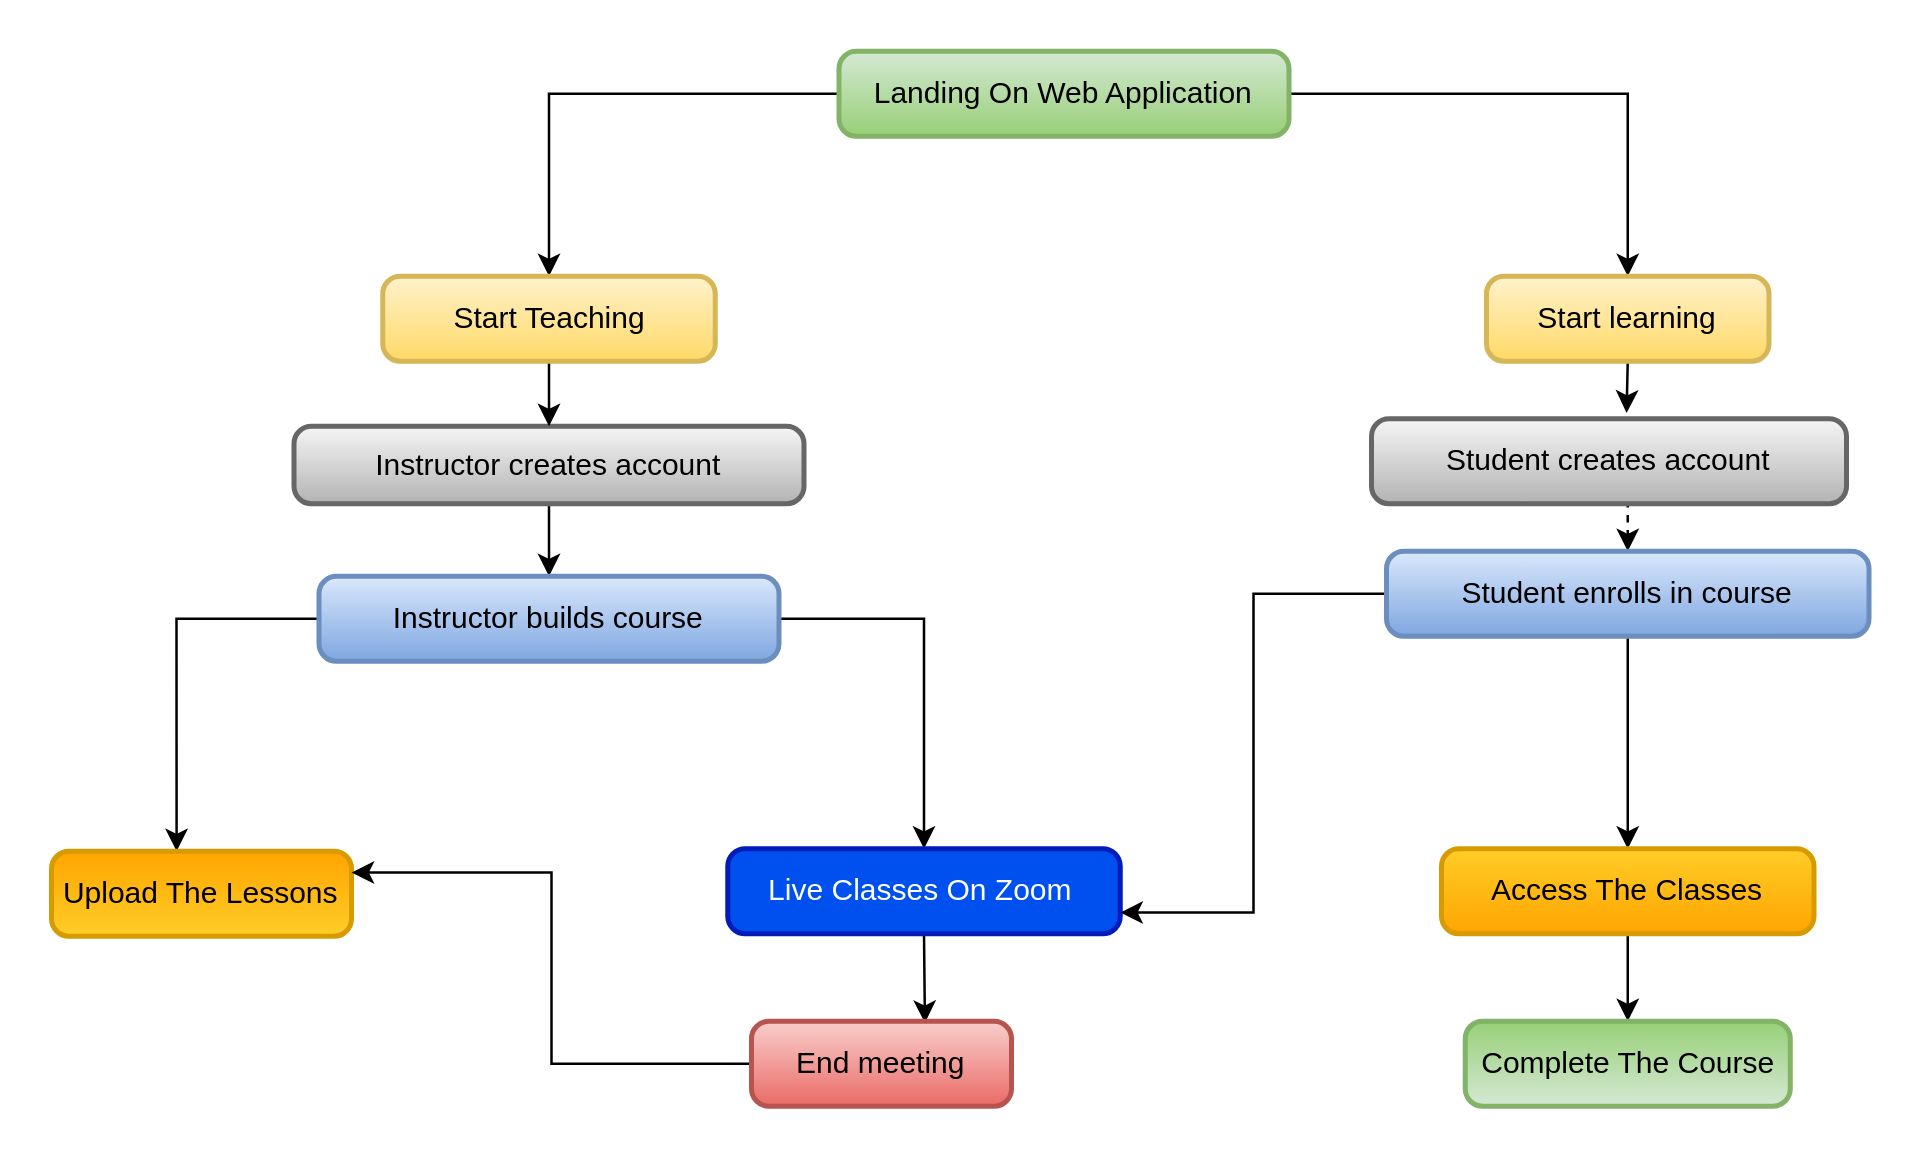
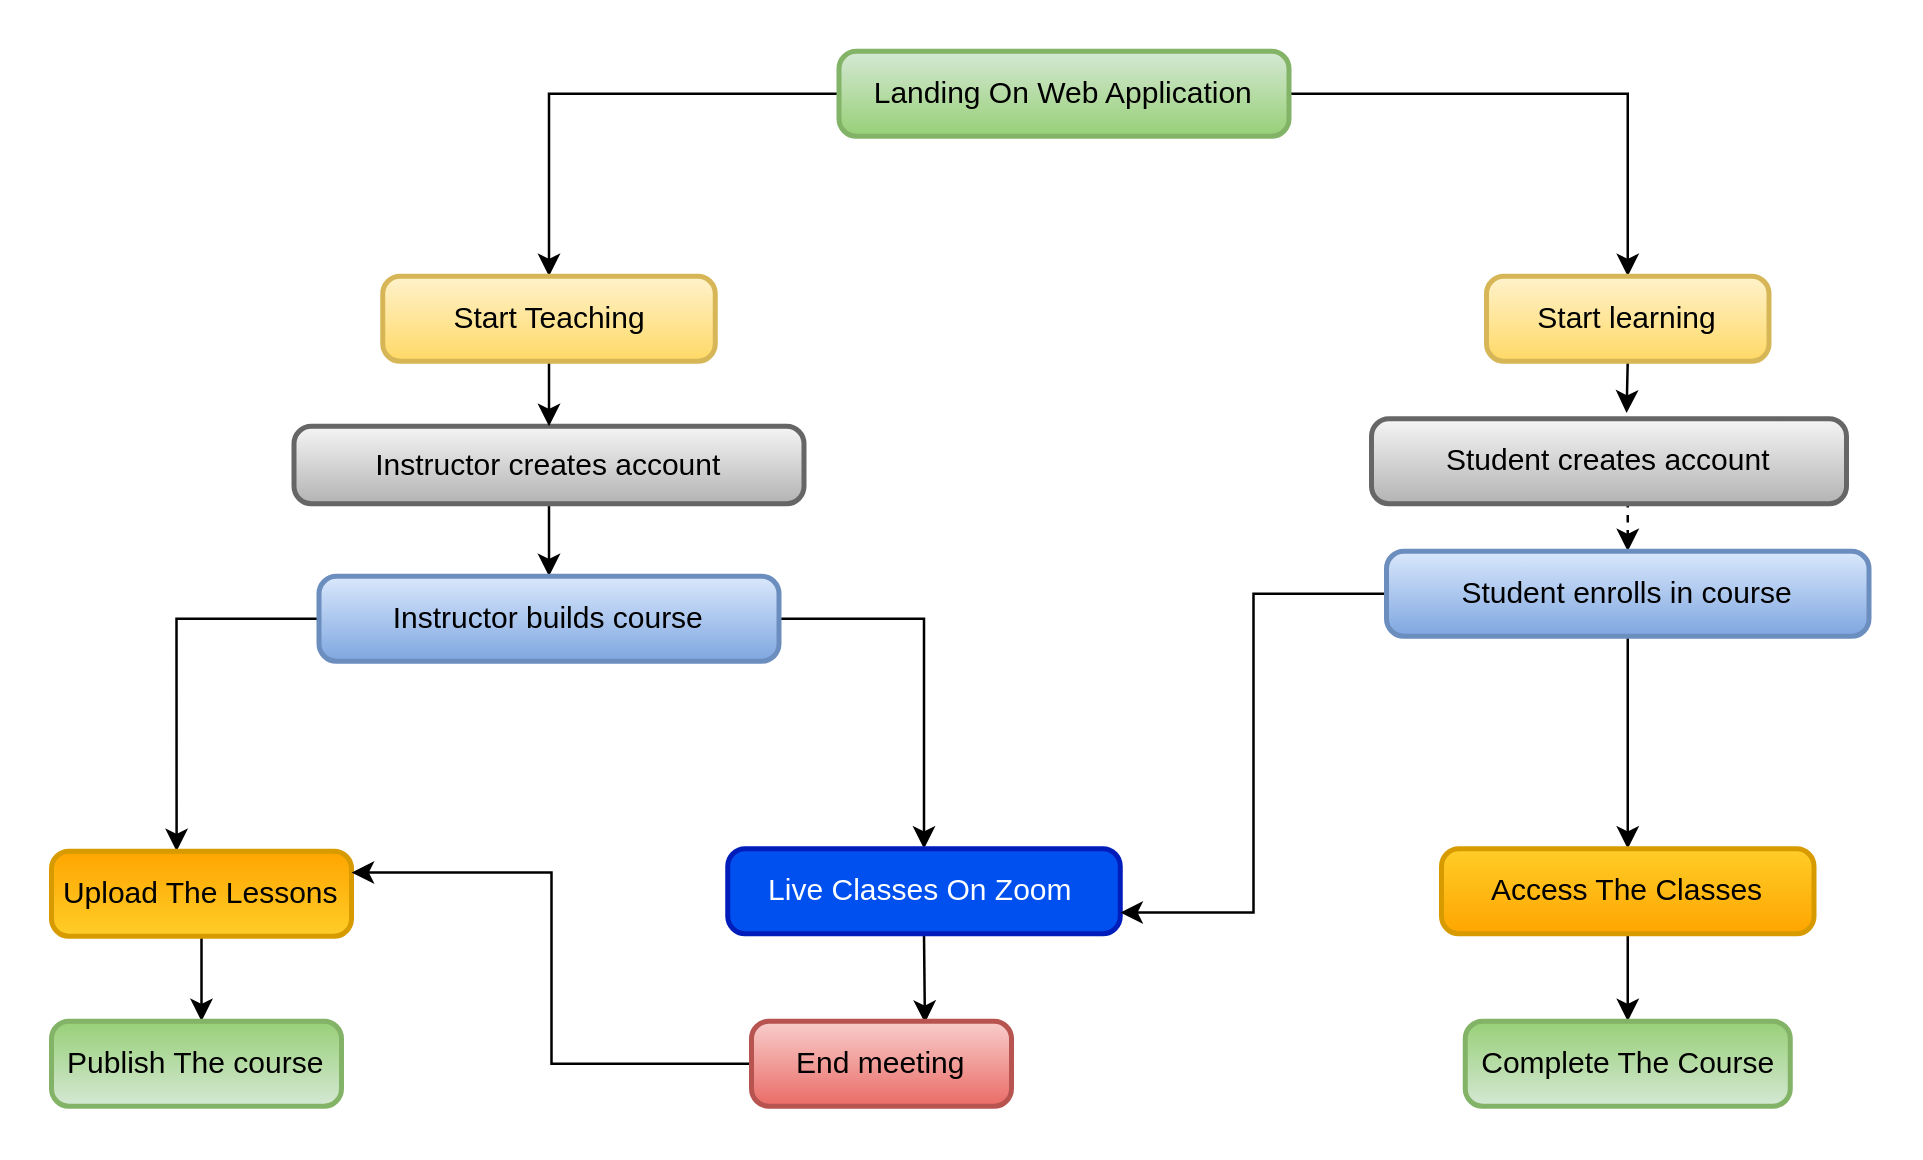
+ <mxCell id="13" value="" style="edgeStyle=orthogonalEdgeStyle;rounded=0;orthogonalLoop=1;jettySize=auto;html=1;" edge="1" parent="1" source="14" target="28"><mxGeometry relative="1" as="geometry"><Array as="points"><mxPoint x="78" y="360" /><mxPoint x="78" y="360" /></Array></mxGeometry></mxCell>
+ <mxCell id="28" value="Publish The course" style="rounded=1;absoluteArcSize=1;arcSize=14;whiteSpace=wrap;strokeWidth=2;fillColor=#d5e8d4;strokeColor=#82b366;gradientDirection=north;gradientColor=#97d077;" vertex="1" parent="1"><mxGeometry x="20" y="408" width="116" height="34" as="geometry" /></mxCell>
